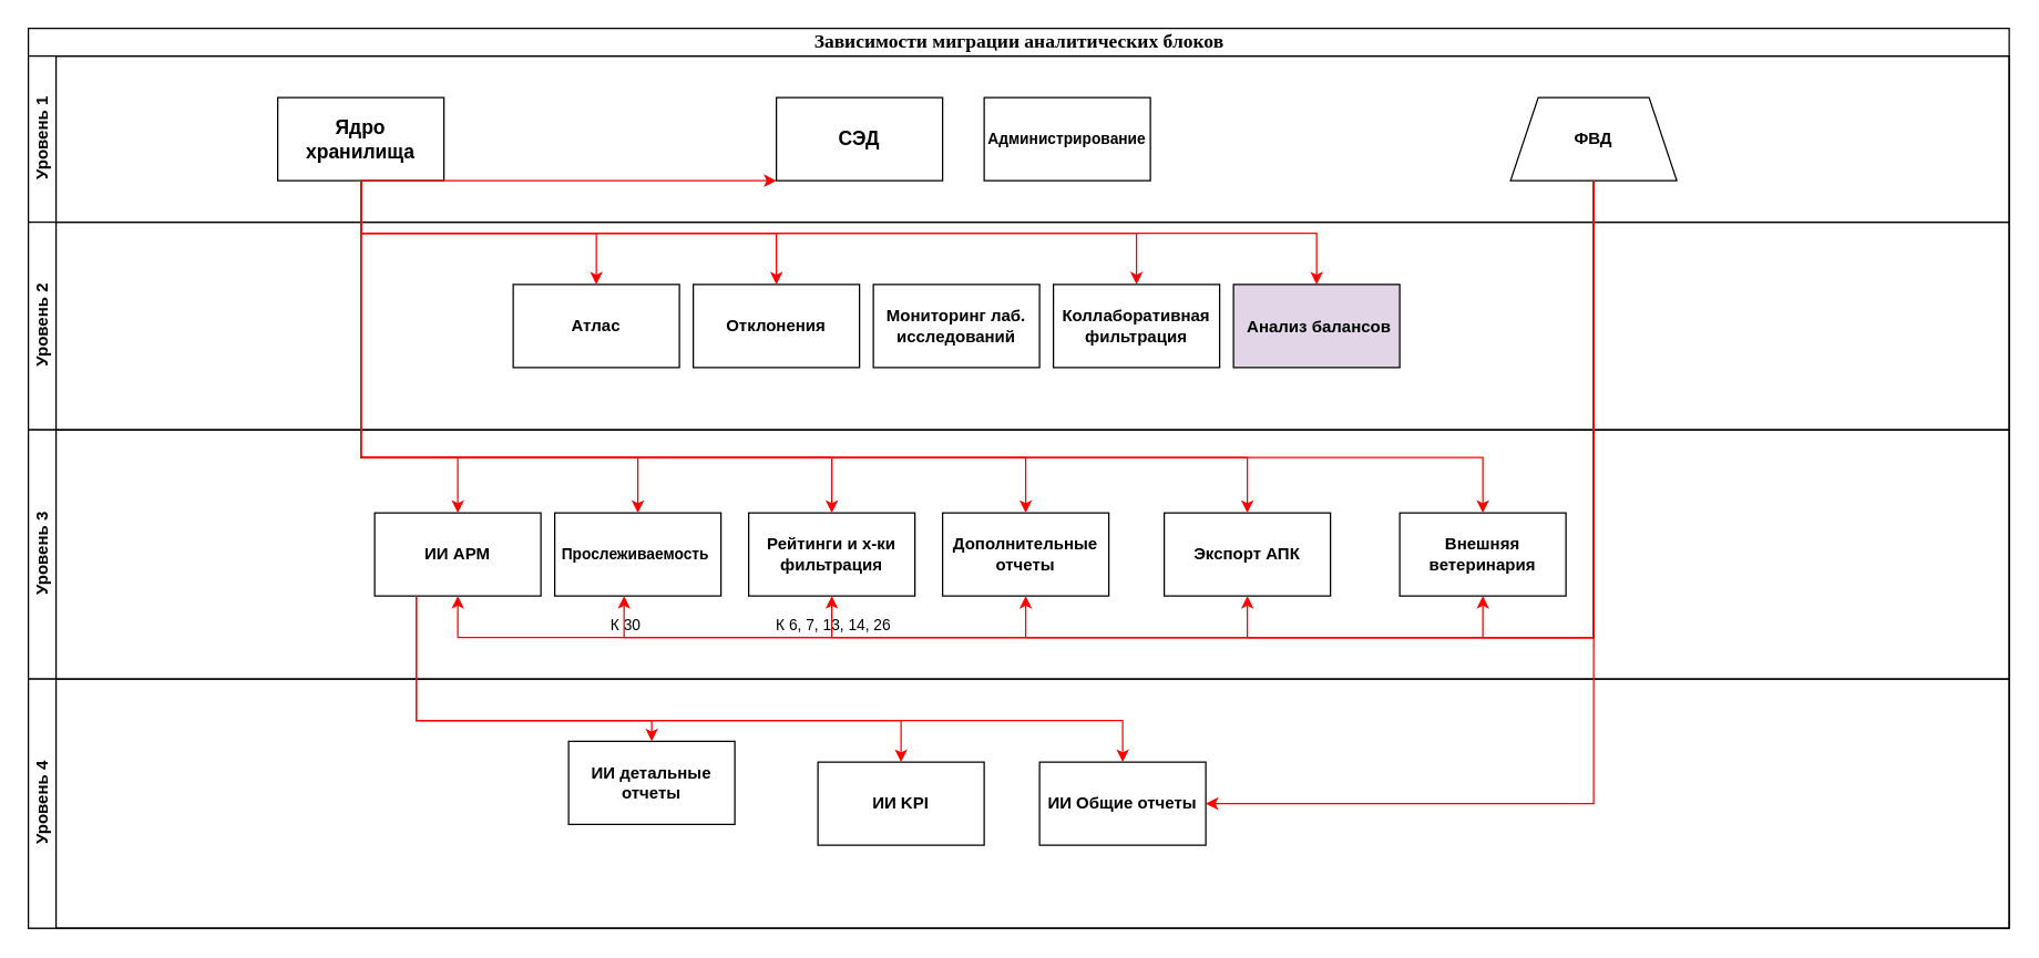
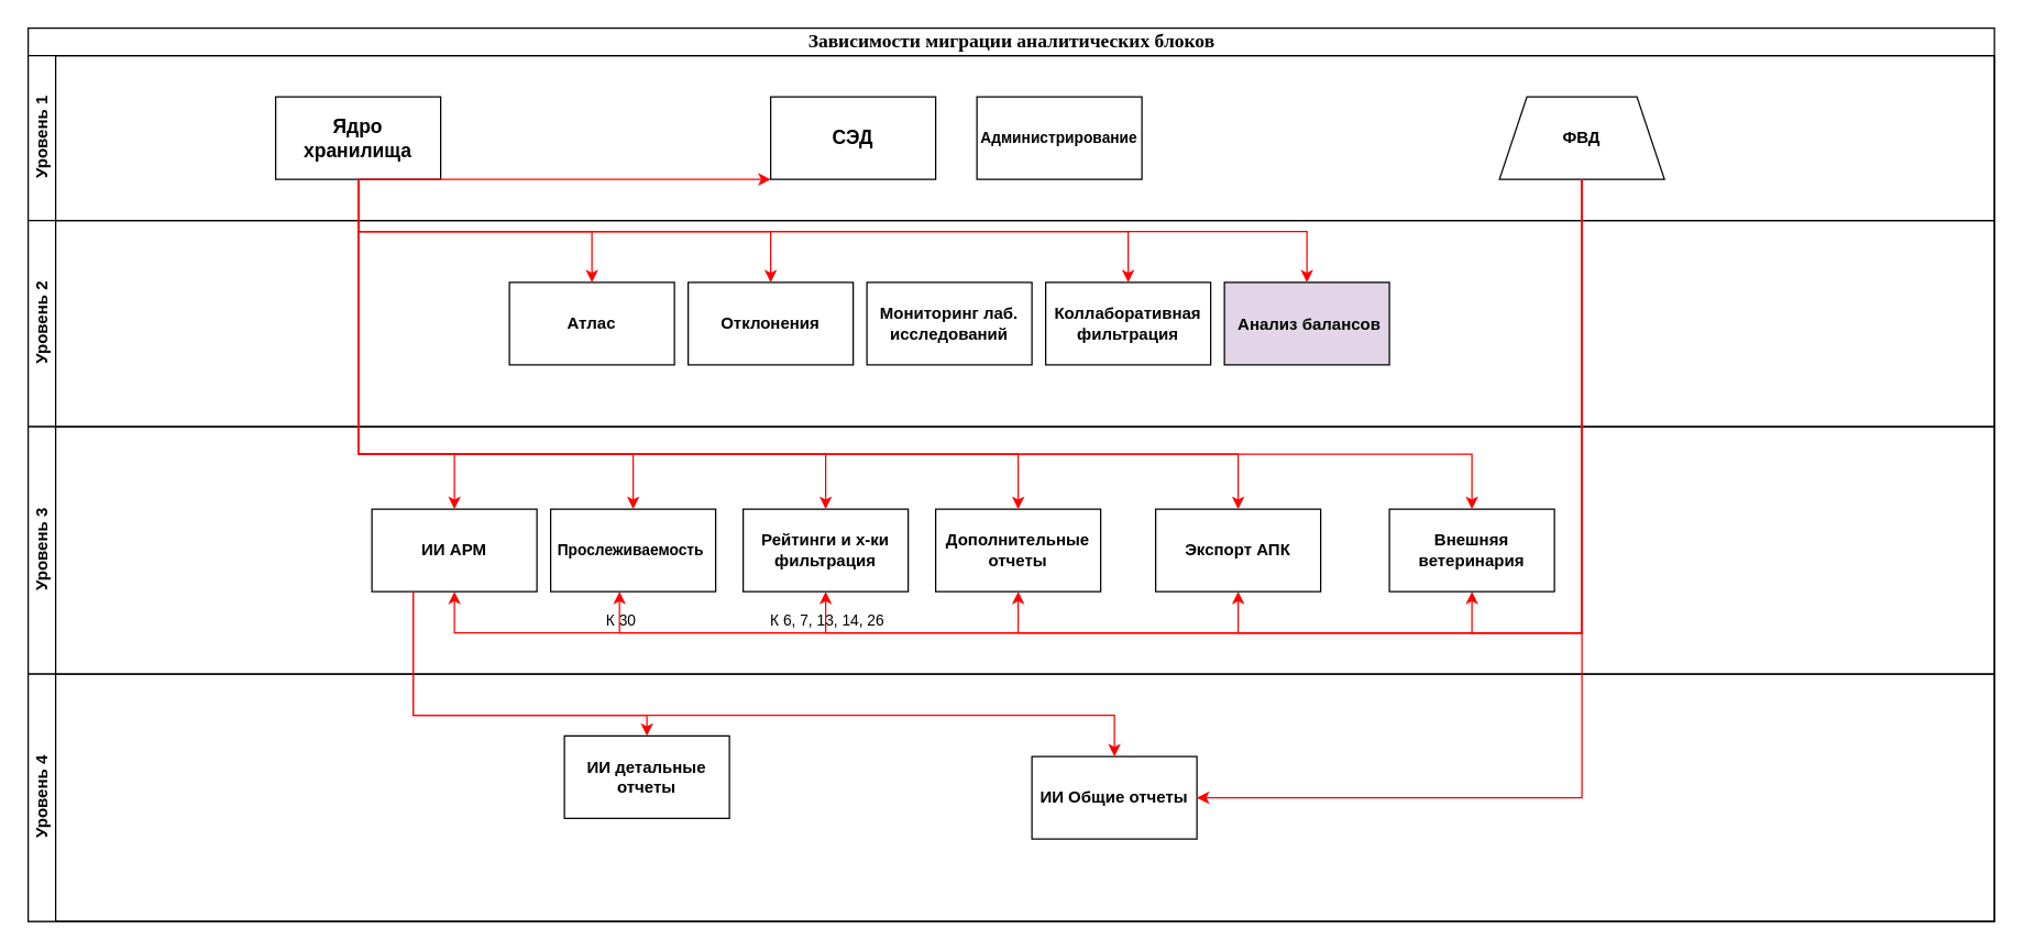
- <mxCell id="46" style="edgeStyle=elbowEdgeStyle;rounded=0;orthogonalLoop=1;jettySize=auto;elbow=vertical;html=1;exitX=0.25;exitY=1;exitDx=0;exitDy=0;strokeColor=#FF0000;" edge="1" parent="2" source="18" target="26"><mxGeometry relative="1" as="geometry"><Array as="points"><mxPoint x="360" y="500" /></Array></mxGeometry></mxCell>
- <mxCell id="26" value="&lt;span id=&quot;docs-internal-guid-7d615c99-7fff-7a86-46f8-0a8af28e0f3e&quot;&gt;&lt;span style=&quot;font-family: Arial, sans-serif; background-color: transparent; font-weight: 700; font-variant-numeric: normal; font-variant-east-asian: normal; font-variant-alternates: normal; font-variant-position: normal; vertical-align: baseline; white-space-collapse: preserve;&quot;&gt;&lt;font style=&quot;font-size: 12px;&quot;&gt;ИИ KPI&lt;/font&gt;&lt;/span&gt;&lt;/span&gt;" style="rounded=0;whiteSpace=wrap;html=1;strokeColor=default;" vertex="1" parent="23"><mxGeometry x="570" y="60" width="120" height="60" as="geometry" /></mxCell>
